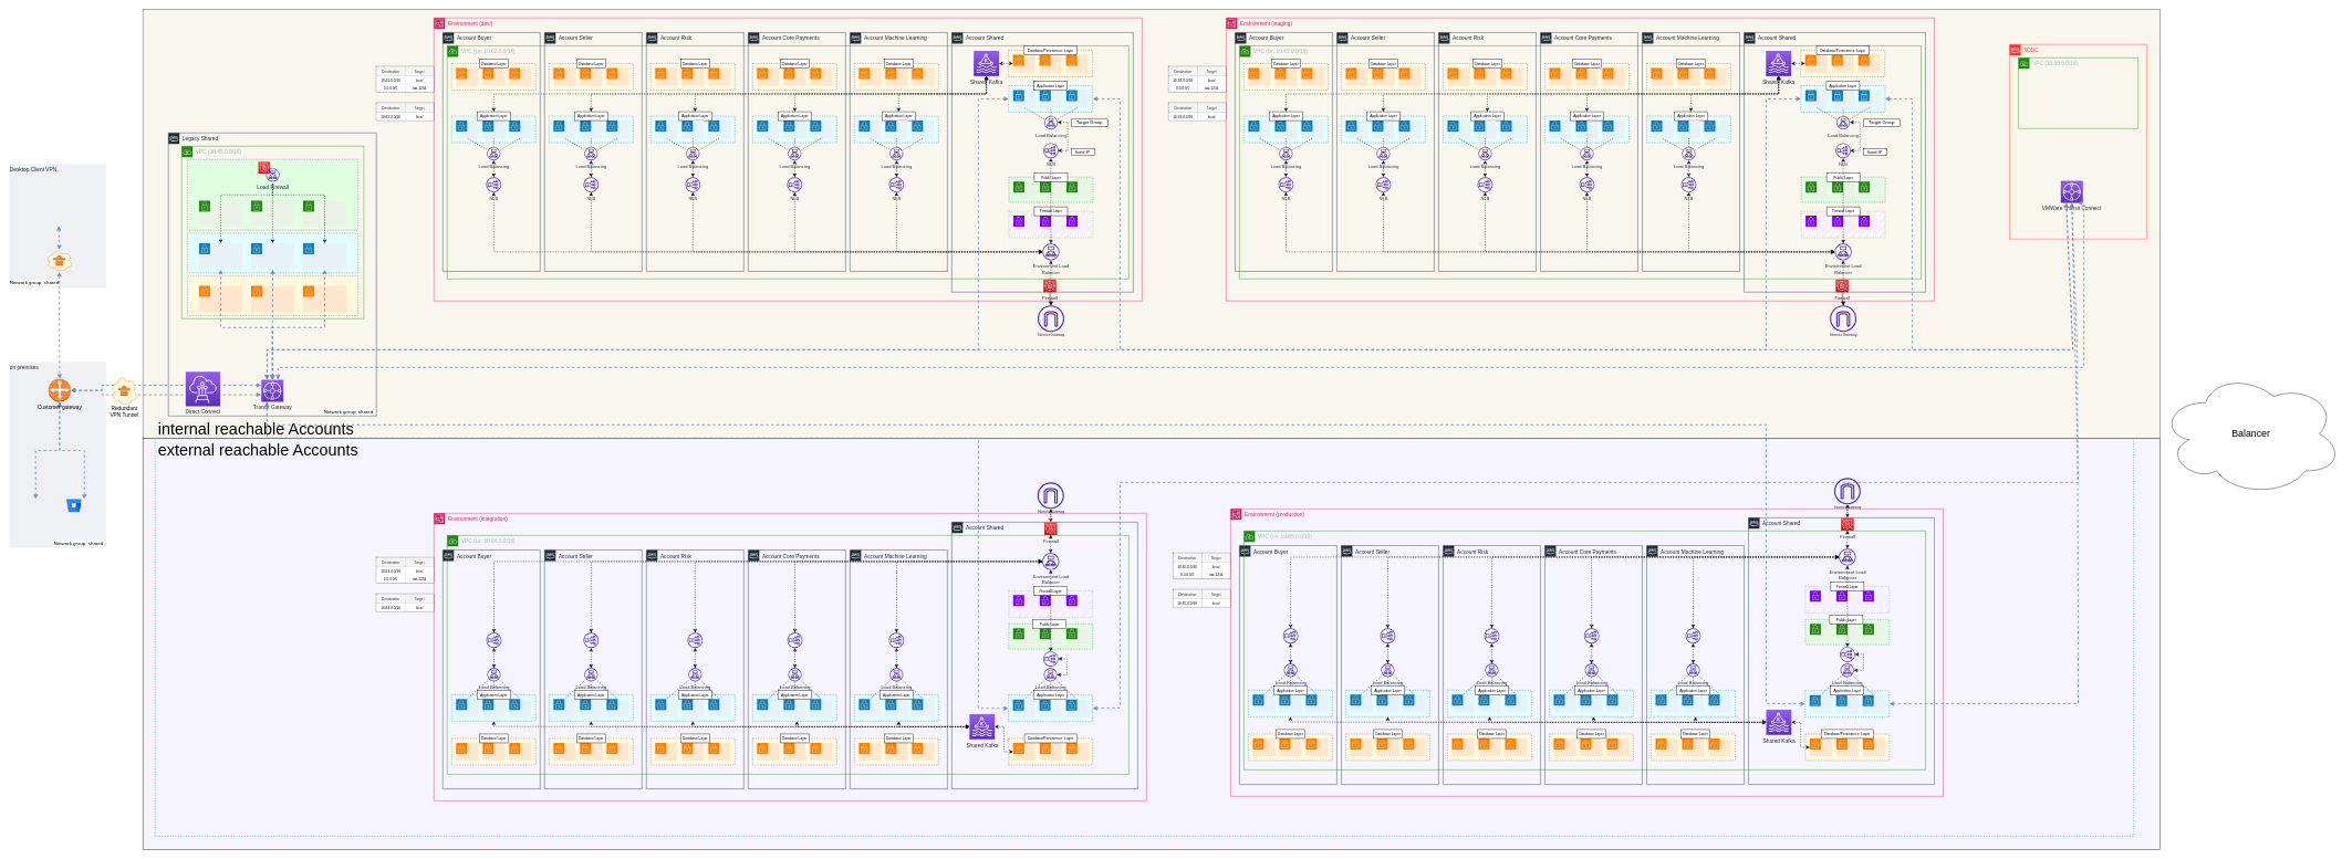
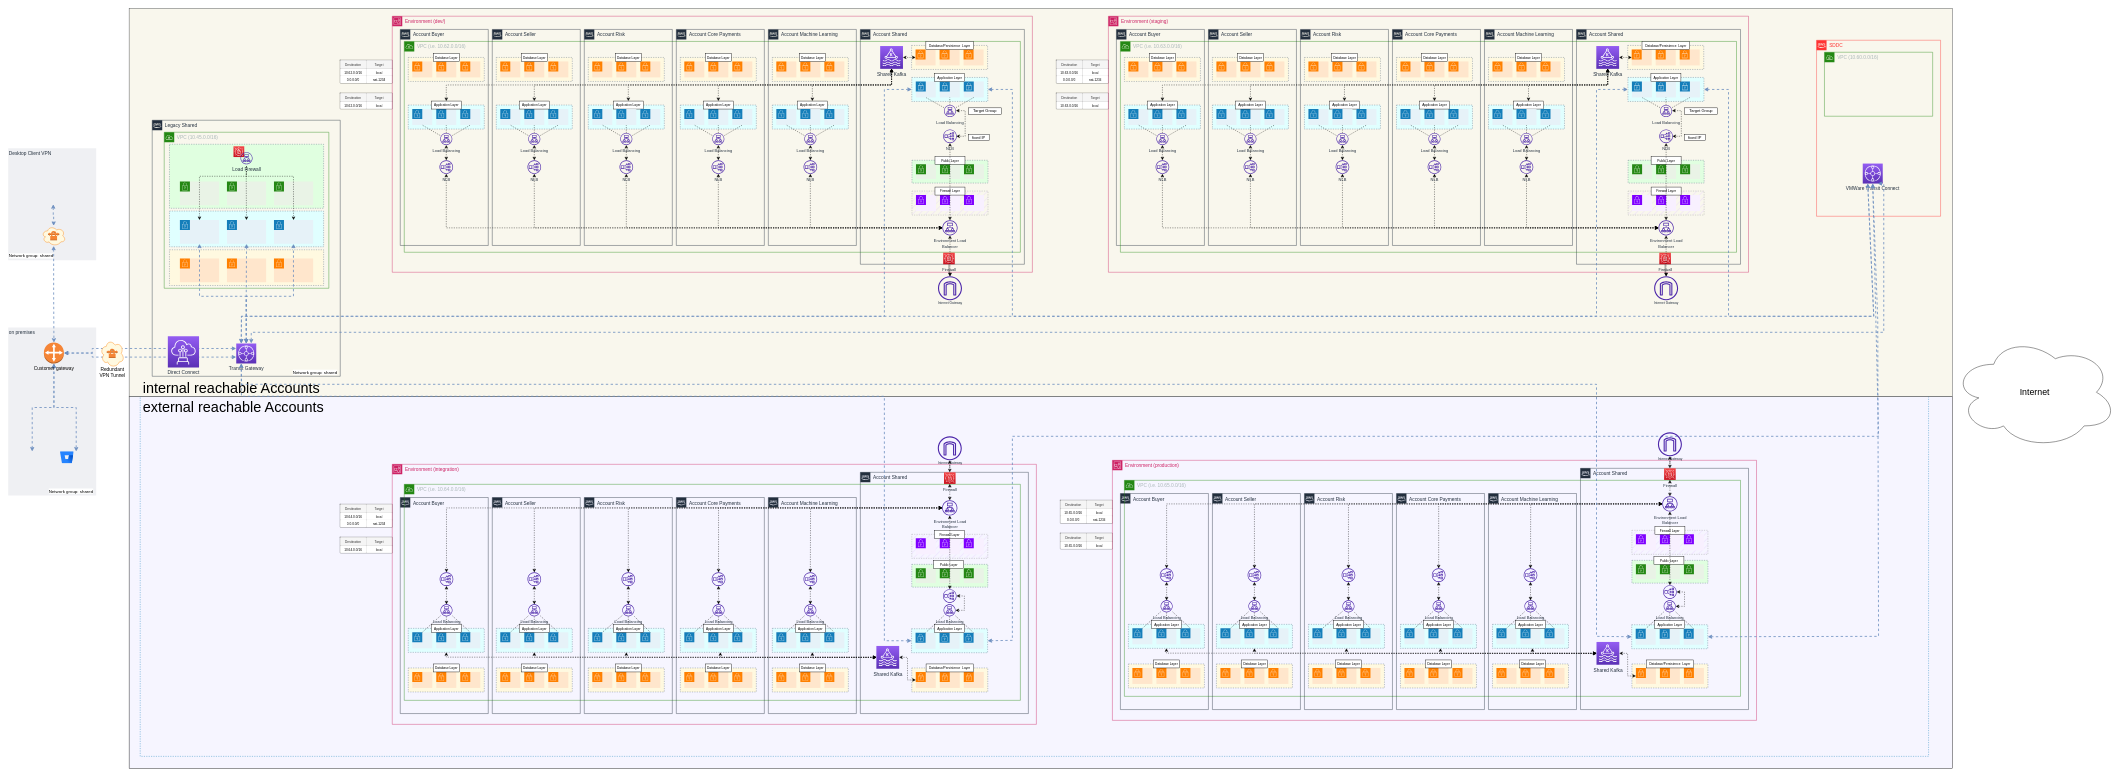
- <mxCell id="30" value="&lt;div style=&quot;font-size: 22px&quot; align=&quot;center&quot;&gt;Balancer&lt;/div&gt;" style="ellipse;shape=cloud;whiteSpace=wrap;html=1;fontSize=14;align=center;verticalAlign=middle;" vertex="1" parent="1"><mxGeometry x="4880" y="840" width="411.01" height="280" as="geometry" /></mxCell>
+ <mxCell id="30" value="&lt;div style=&quot;font-size: 22px&quot; align=&quot;center&quot;&gt;Internet&lt;/div&gt;" style="ellipse;shape=cloud;whiteSpace=wrap;html=1;fontSize=14;align=center;verticalAlign=middle;" vertex="1" parent="1"><mxGeometry x="4880" y="840" width="411.01" height="280" as="geometry" /></mxCell>
